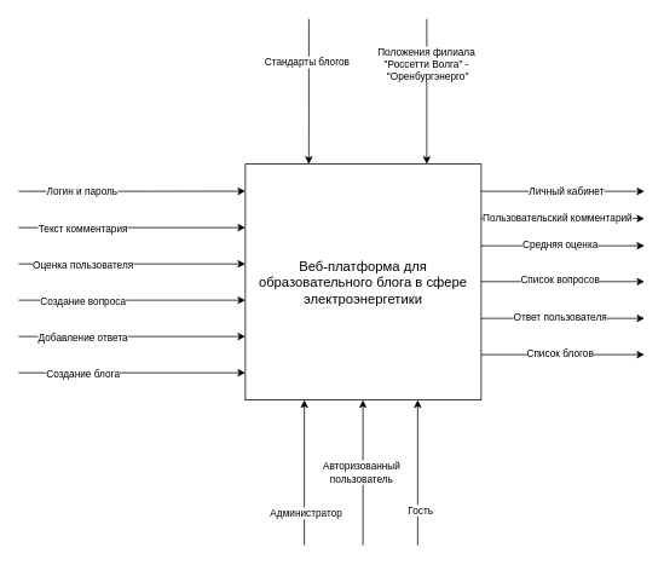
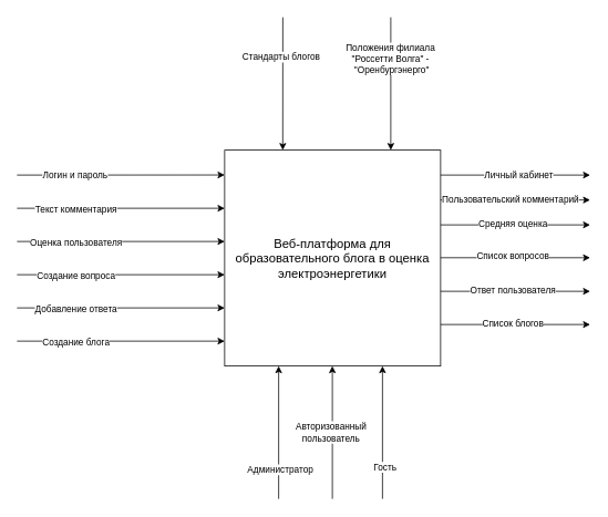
- <mxCell id="2" value="&lt;p class=&quot;MsoNormal&quot;&gt;&lt;font style=&quot;font-size: 15px;&quot; face=&quot;Helvetica&quot;&gt;Веб-платформа для образовательного блога в сфере электроэнергетики&lt;/font&gt;&lt;/p&gt;" style="whiteSpace=wrap;html=1;aspect=fixed;" vertex="1" parent="1"><mxGeometry x="270" y="180" width="260" height="260" as="geometry" /></mxCell>
+ <mxCell id="2" value="&lt;p class=&quot;MsoNormal&quot;&gt;&lt;font style=&quot;font-size: 15px;&quot; face=&quot;Helvetica&quot;&gt;Веб-платформа для образовательного блога в оценка электроэнергетики&lt;/font&gt;&lt;/p&gt;" style="whiteSpace=wrap;html=1;aspect=fixed;" vertex="1" parent="1"><mxGeometry x="270" y="180" width="260" height="260" as="geometry" /></mxCell>
